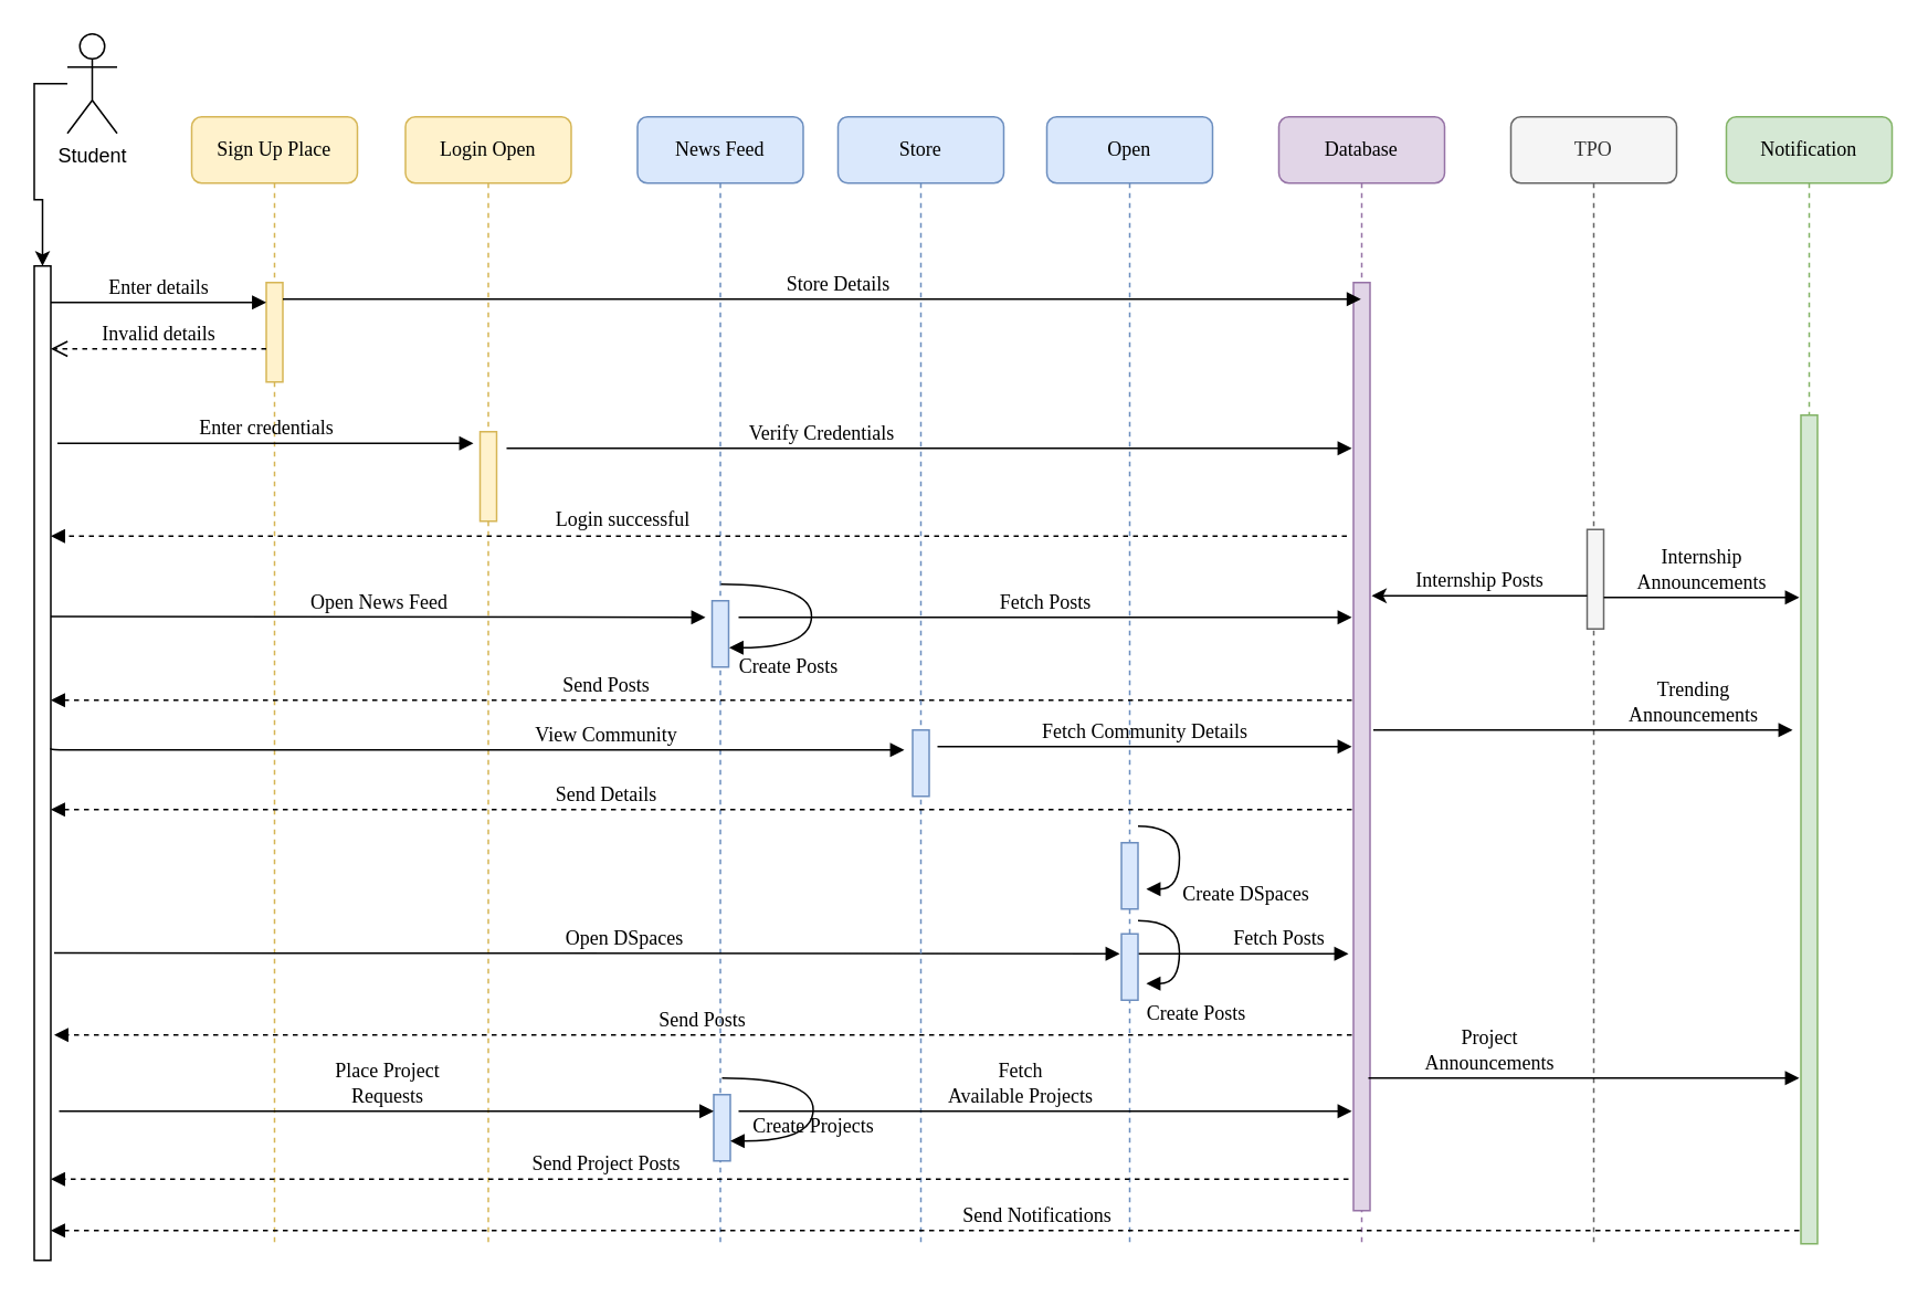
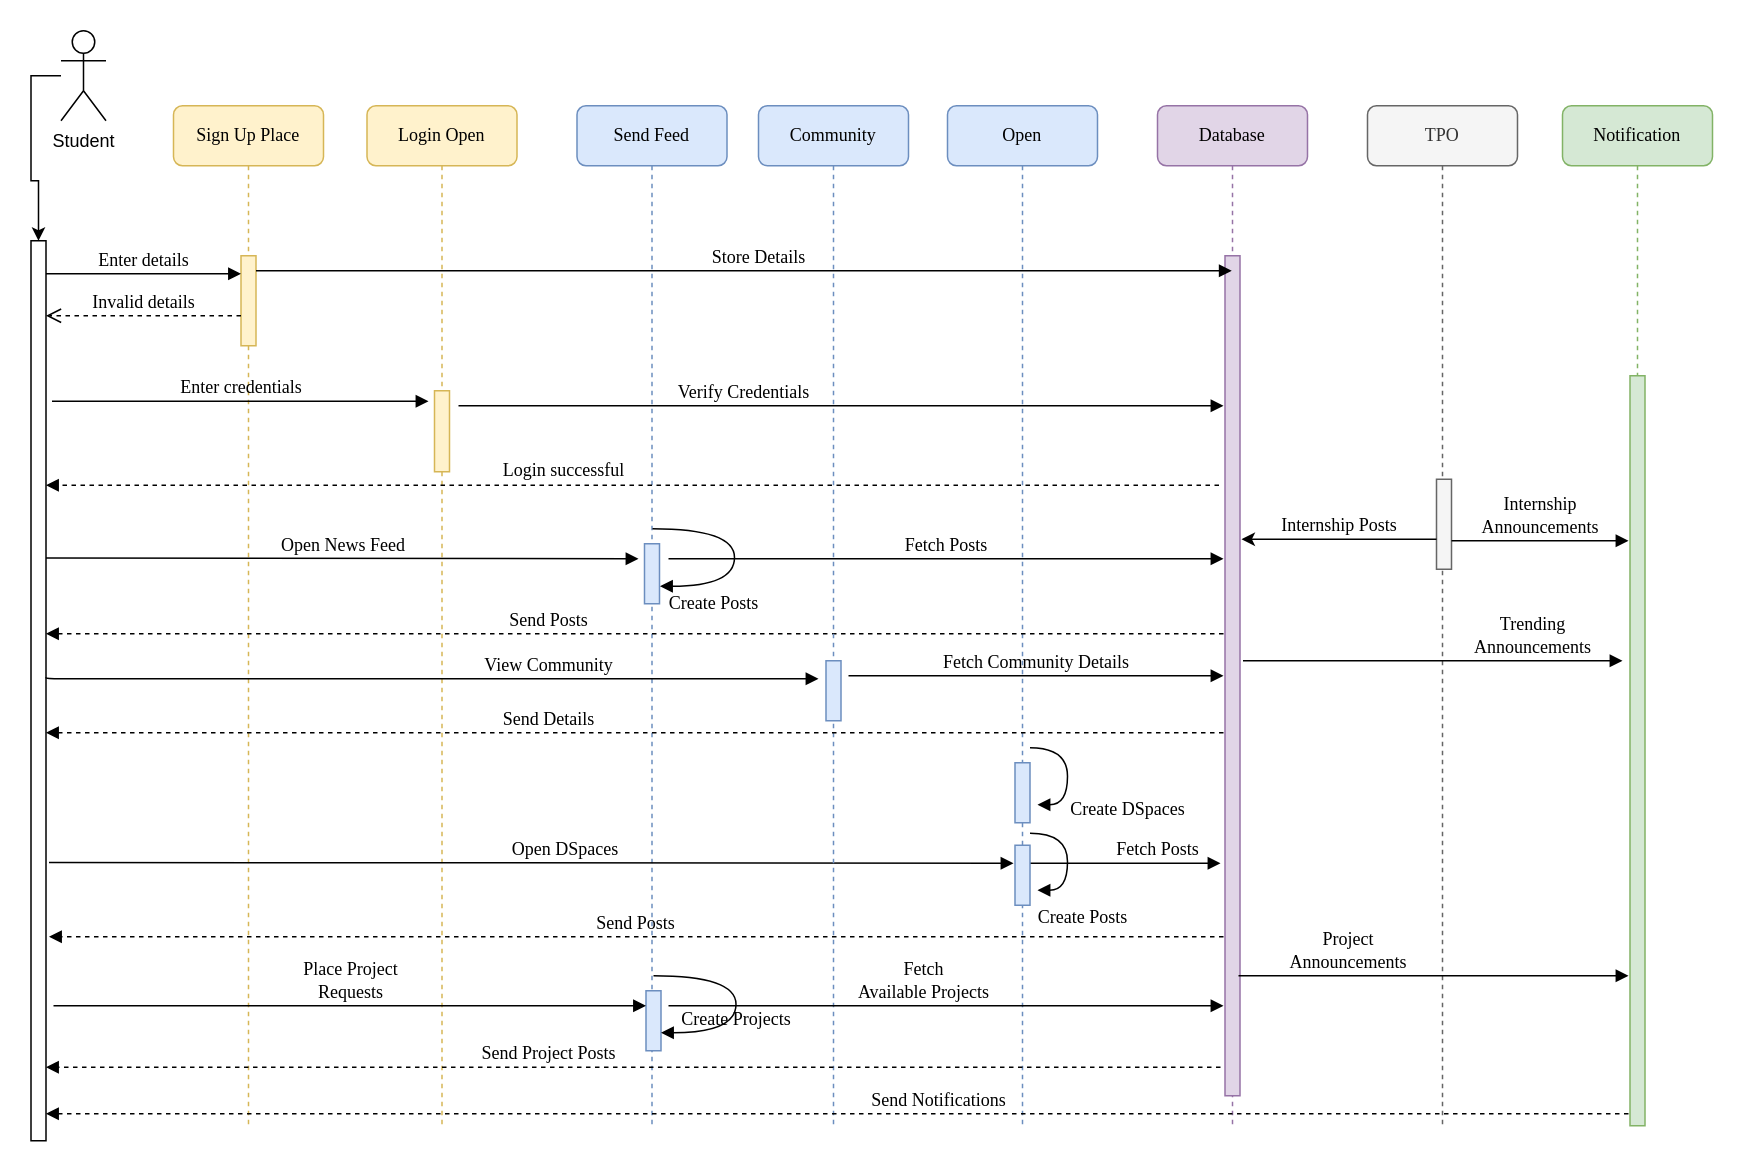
- <mxCell id="6" value="News Feed" style="shape=umlLifeline;perimeter=lifelinePerimeter;whiteSpace=wrap;html=1;container=1;collapsible=0;recursiveResize=0;outlineConnect=0;rounded=1;shadow=0;comic=0;labelBackgroundColor=none;strokeWidth=1;fontFamily=Verdana;fontSize=12;align=center;fillColor=#dae8fc;strokeColor=#6c8ebf;" parent="1" vertex="1"><mxGeometry x="384" y="70" width="100" height="680" as="geometry" /></mxCell>
+ <mxCell id="6" value="Send Feed" style="shape=umlLifeline;perimeter=lifelinePerimeter;whiteSpace=wrap;html=1;container=1;collapsible=0;recursiveResize=0;outlineConnect=0;rounded=1;shadow=0;comic=0;labelBackgroundColor=none;strokeWidth=1;fontFamily=Verdana;fontSize=12;align=center;fillColor=#dae8fc;strokeColor=#6c8ebf;" parent="1" vertex="1"><mxGeometry x="384" y="70" width="100" height="680" as="geometry" /></mxCell>
- <mxCell id="37" value="Store" style="shape=umlLifeline;perimeter=lifelinePerimeter;whiteSpace=wrap;html=1;container=1;collapsible=0;recursiveResize=0;outlineConnect=0;rounded=1;shadow=0;comic=0;labelBackgroundColor=none;strokeWidth=1;fontFamily=Verdana;fontSize=12;align=center;fillColor=#dae8fc;strokeColor=#6c8ebf;" vertex="1" parent="1"><mxGeometry x="505" y="70" width="100" height="680" as="geometry" /></mxCell>
+ <mxCell id="37" value="Community" style="shape=umlLifeline;perimeter=lifelinePerimeter;whiteSpace=wrap;html=1;container=1;collapsible=0;recursiveResize=0;outlineConnect=0;rounded=1;shadow=0;comic=0;labelBackgroundColor=none;strokeWidth=1;fontFamily=Verdana;fontSize=12;align=center;fillColor=#dae8fc;strokeColor=#6c8ebf;" vertex="1" parent="1"><mxGeometry x="505" y="70" width="100" height="680" as="geometry" /></mxCell>
